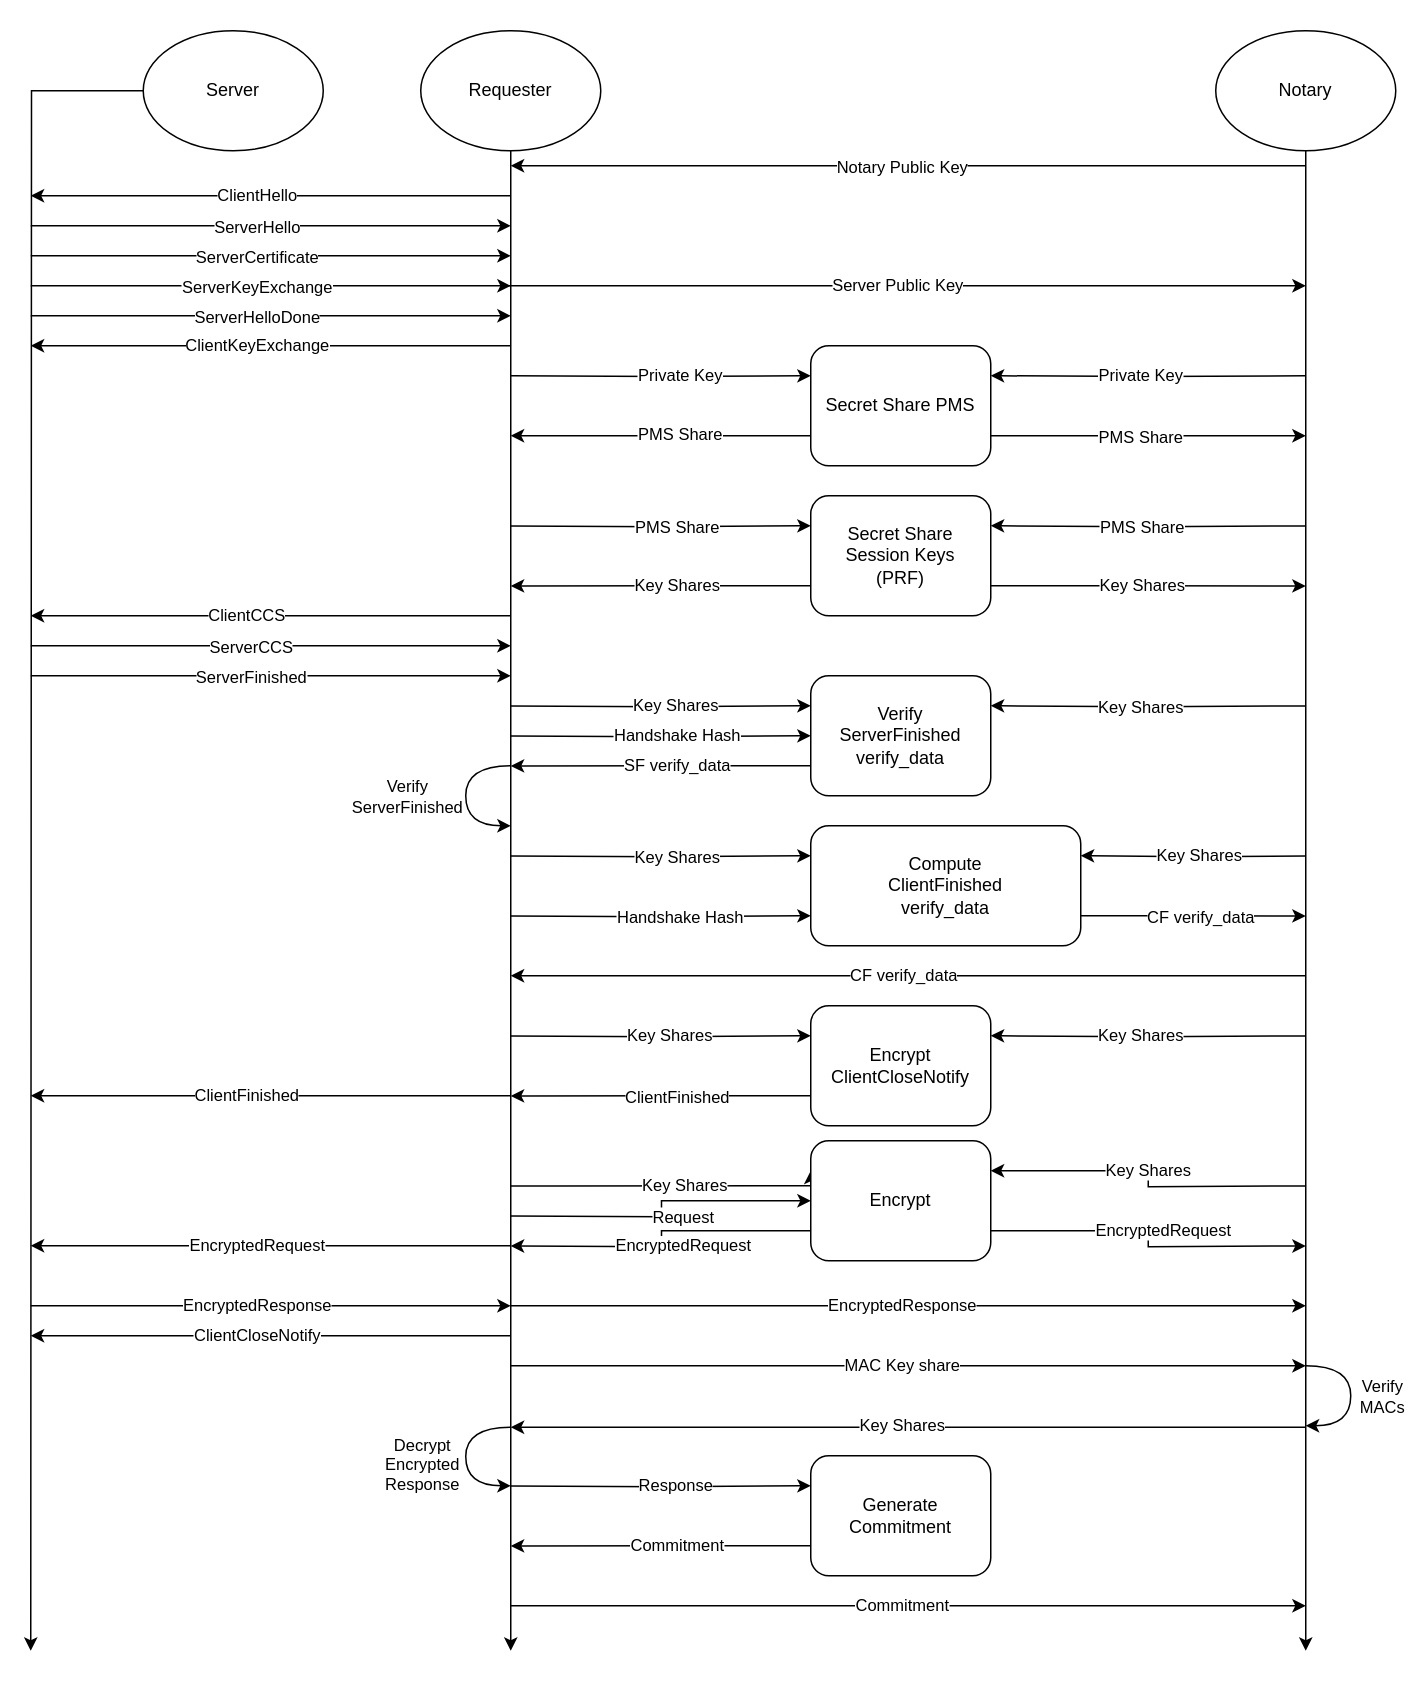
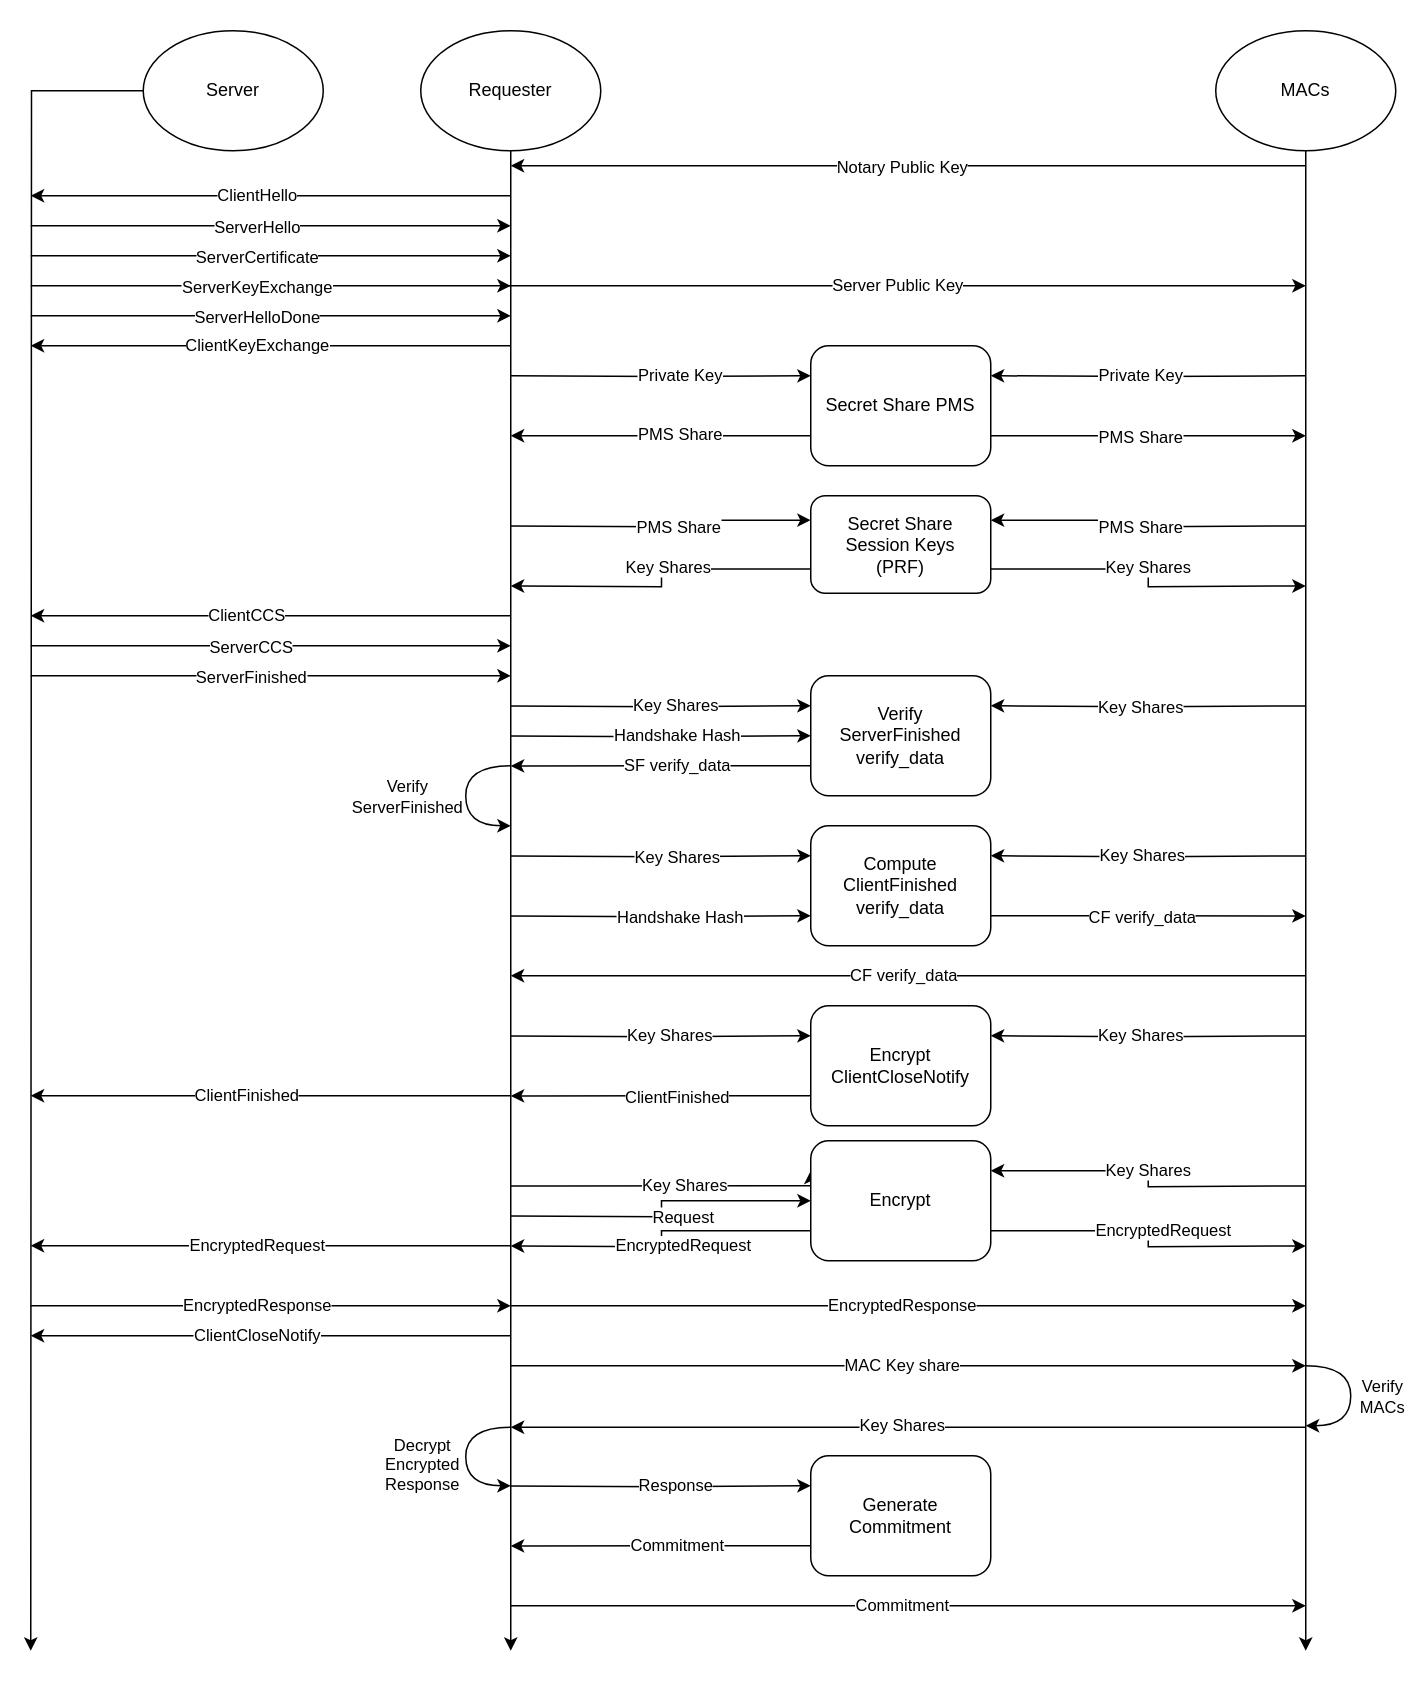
- <mxCell id="7" value="Notary" style="ellipse;whiteSpace=wrap;html=1;" parent="1" vertex="1"><mxGeometry x="810" y="20" width="120" height="80" as="geometry" /></mxCell>
+ <mxCell id="7" value="MACs" style="ellipse;whiteSpace=wrap;html=1;" parent="1" vertex="1"><mxGeometry x="810" y="20" width="120" height="80" as="geometry" /></mxCell>
- <mxCell id="47" value="Secret Share&lt;br&gt;Session Keys&lt;br&gt;(PRF)" style="rounded=1;whiteSpace=wrap;html=1;" parent="1" vertex="1"><mxGeometry x="540" y="330" width="120" height="80" as="geometry" /></mxCell>
+ <mxCell id="47" value="Secret Share&lt;br&gt;Session Keys&lt;br&gt;(PRF)" style="rounded=1;whiteSpace=wrap;html=1;" parent="1" vertex="1"><mxGeometry x="540" y="330" width="120" height="65" as="geometry" /></mxCell>
- <mxCell id="56" value="&lt;div&gt;Compute&lt;/div&gt;&lt;div&gt;ClientFinished&lt;/div&gt;&lt;div&gt;verify_data&lt;/div&gt;" style="rounded=1;whiteSpace=wrap;html=1;" parent="1" vertex="1"><mxGeometry x="540" y="550" width="180" height="80" as="geometry" /></mxCell>
+ <mxCell id="56" value="&lt;div&gt;Compute&lt;/div&gt;&lt;div&gt;ClientFinished&lt;/div&gt;&lt;div&gt;verify_data&lt;/div&gt;" style="rounded=1;whiteSpace=wrap;html=1;" parent="1" vertex="1"><mxGeometry x="540" y="550" width="120" height="80" as="geometry" /></mxCell>
